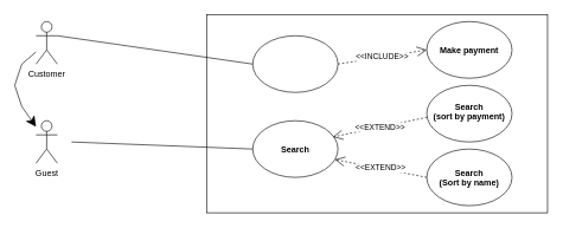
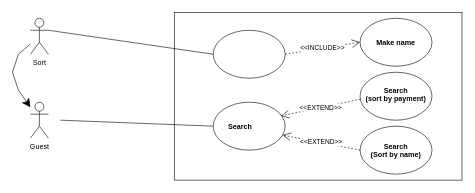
- <mxCell id="16" value="Make payment" style="text;align=center;fontStyle=1;verticalAlign=middle;spacingLeft=3;spacingRight=3;strokeColor=none;rotatable=0;points=[[0,0.5],[1,0.5]];portConstraint=eastwest;" vertex="1" parent="1"><mxGeometry x="620" y="57" width="80" height="26" as="geometry" /></mxCell>
+ <mxCell id="16" value="Make name" style="text;align=center;fontStyle=1;verticalAlign=middle;spacingLeft=3;spacingRight=3;strokeColor=none;rotatable=0;points=[[0,0.5],[1,0.5]];portConstraint=eastwest;" vertex="1" parent="1"><mxGeometry x="620" y="57" width="80" height="26" as="geometry" /></mxCell>
- <mxCell id="8" value="Customer" style="shape=umlActor;verticalLabelPosition=bottom;verticalAlign=top;html=1;outlineConnect=0;" vertex="1" parent="1"><mxGeometry x="50" y="30" width="30" height="60" as="geometry" /></mxCell>
+ <mxCell id="8" value="Sort" style="shape=umlActor;verticalLabelPosition=bottom;verticalAlign=top;html=1;outlineConnect=0;" vertex="1" parent="1"><mxGeometry x="50" y="30" width="30" height="60" as="geometry" /></mxCell>
- <mxCell id="15" value="Search" style="text;align=center;fontStyle=1;verticalAlign=middle;spacingLeft=3;spacingRight=3;strokeColor=none;rotatable=0;points=[[0,0.5],[1,0.5]];portConstraint=eastwest;" vertex="1" parent="1"><mxGeometry x="375" y="197" width="80" height="26" as="geometry" /></mxCell>
+ <mxCell id="15" value="Search" style="text;align=center;fontStyle=1;verticalAlign=middle;spacingLeft=3;spacingRight=3;strokeColor=none;rotatable=0;points=[[0,0.5],[1,0.5]];portConstraint=eastwest;" vertex="1" parent="1"><mxGeometry x="360" y="197" width="80" height="26" as="geometry" /></mxCell>
